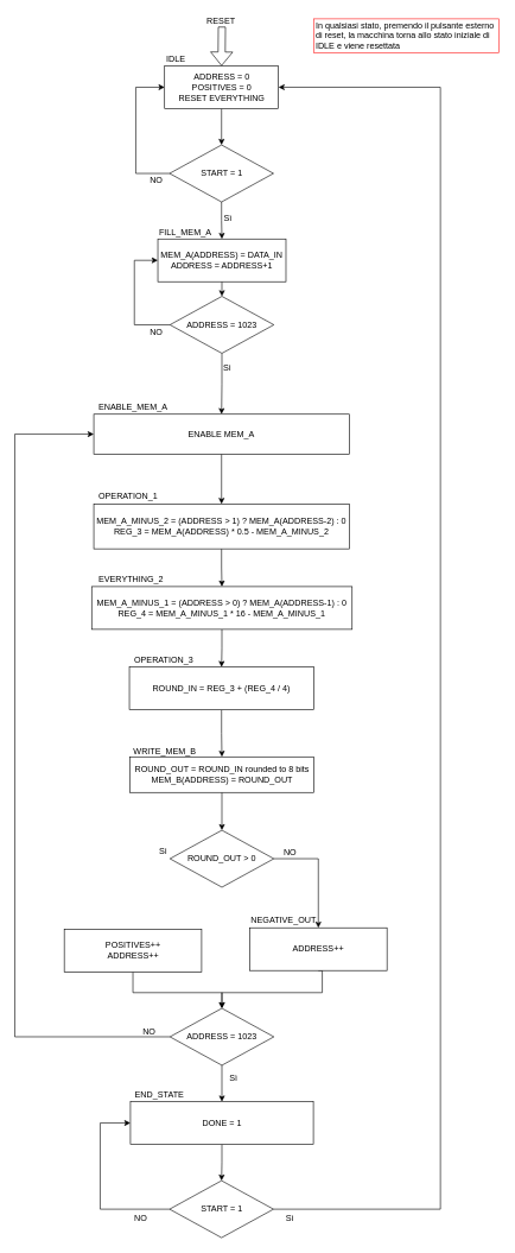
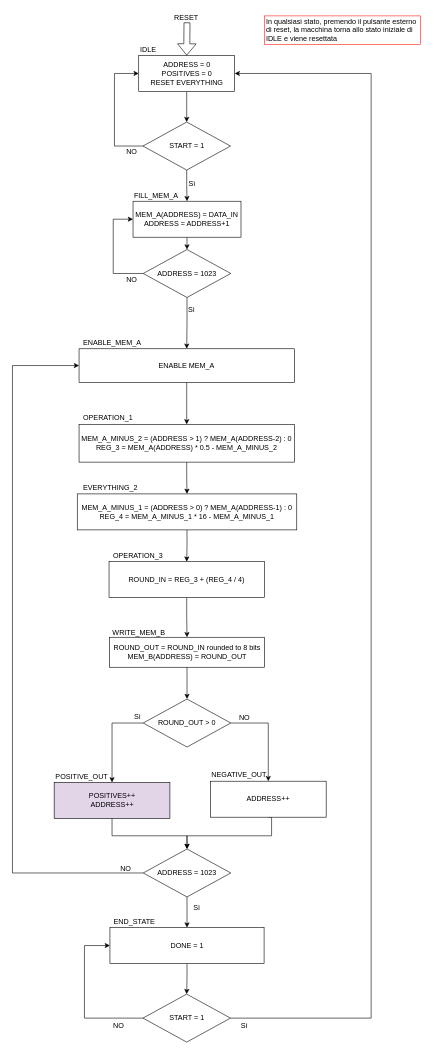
+ <mxCell id="35" style="edgeStyle=orthogonalEdgeStyle;rounded=0;orthogonalLoop=1;jettySize=auto;html=1;exitX=0;exitY=0.5;exitDx=0;exitDy=0;entryX=0.5;entryY=0;entryDx=0;entryDy=0;" parent="1" source="37" target="39" edge="1"><mxGeometry relative="1" as="geometry"><mxPoint x="230" y="1300" as="targetPoint" /></mxGeometry></mxCell>
+ <mxCell id="42" value="POSITIVE_OUT" style="text;html=1;resizable=0;points=[];autosize=1;align=left;verticalAlign=top;spacingTop=-4;" parent="1" vertex="1"><mxGeometry x="89.5" y="1283.5" width="100" height="20" as="geometry" /></mxCell>
- <mxCell id="39" value="&lt;div&gt;POSITIVES++&lt;/div&gt;&lt;div&gt;&lt;div&gt;ADDRESS++&lt;/div&gt;&lt;/div&gt;" style="rounded=0;whiteSpace=wrap;html=1;" parent="1" vertex="1"><mxGeometry x="89.5" y="1304" width="193" height="60" as="geometry" /></mxCell>
+ <mxCell id="39" value="&lt;div&gt;POSITIVES++&lt;/div&gt;&lt;div&gt;&lt;div&gt;ADDRESS++&lt;/div&gt;&lt;/div&gt;" style="rounded=0;whiteSpace=wrap;html=1;fillColor=#e1d5e7;" parent="1" vertex="1"><mxGeometry x="89.5" y="1304" width="193" height="60" as="geometry" /></mxCell>
